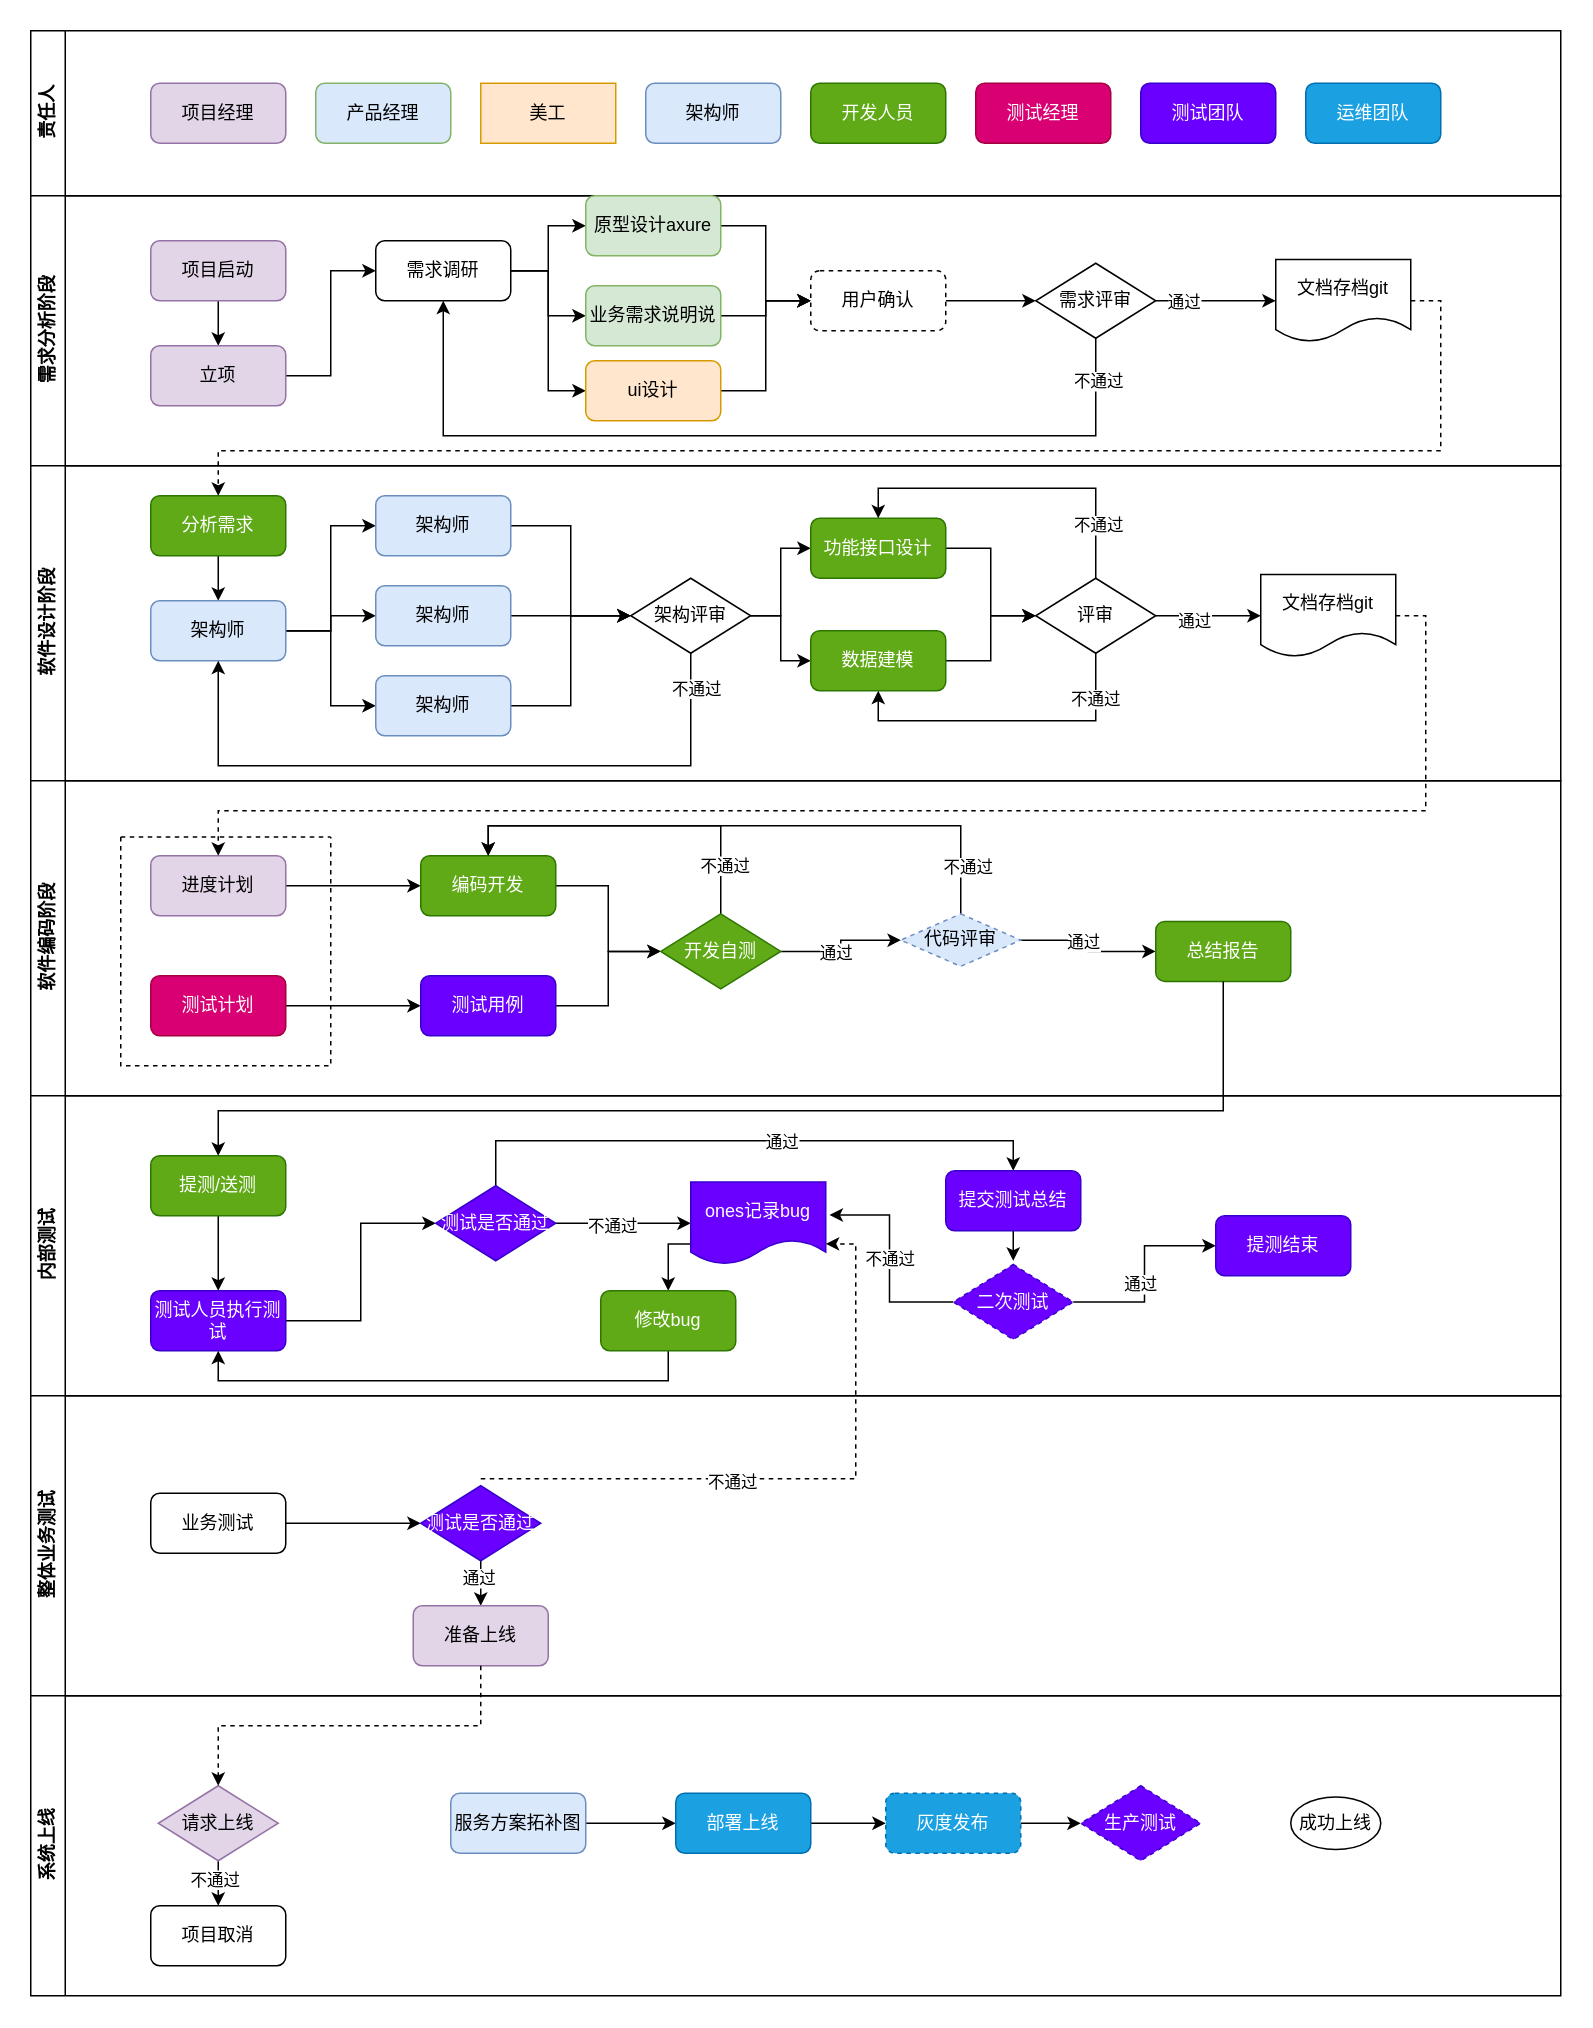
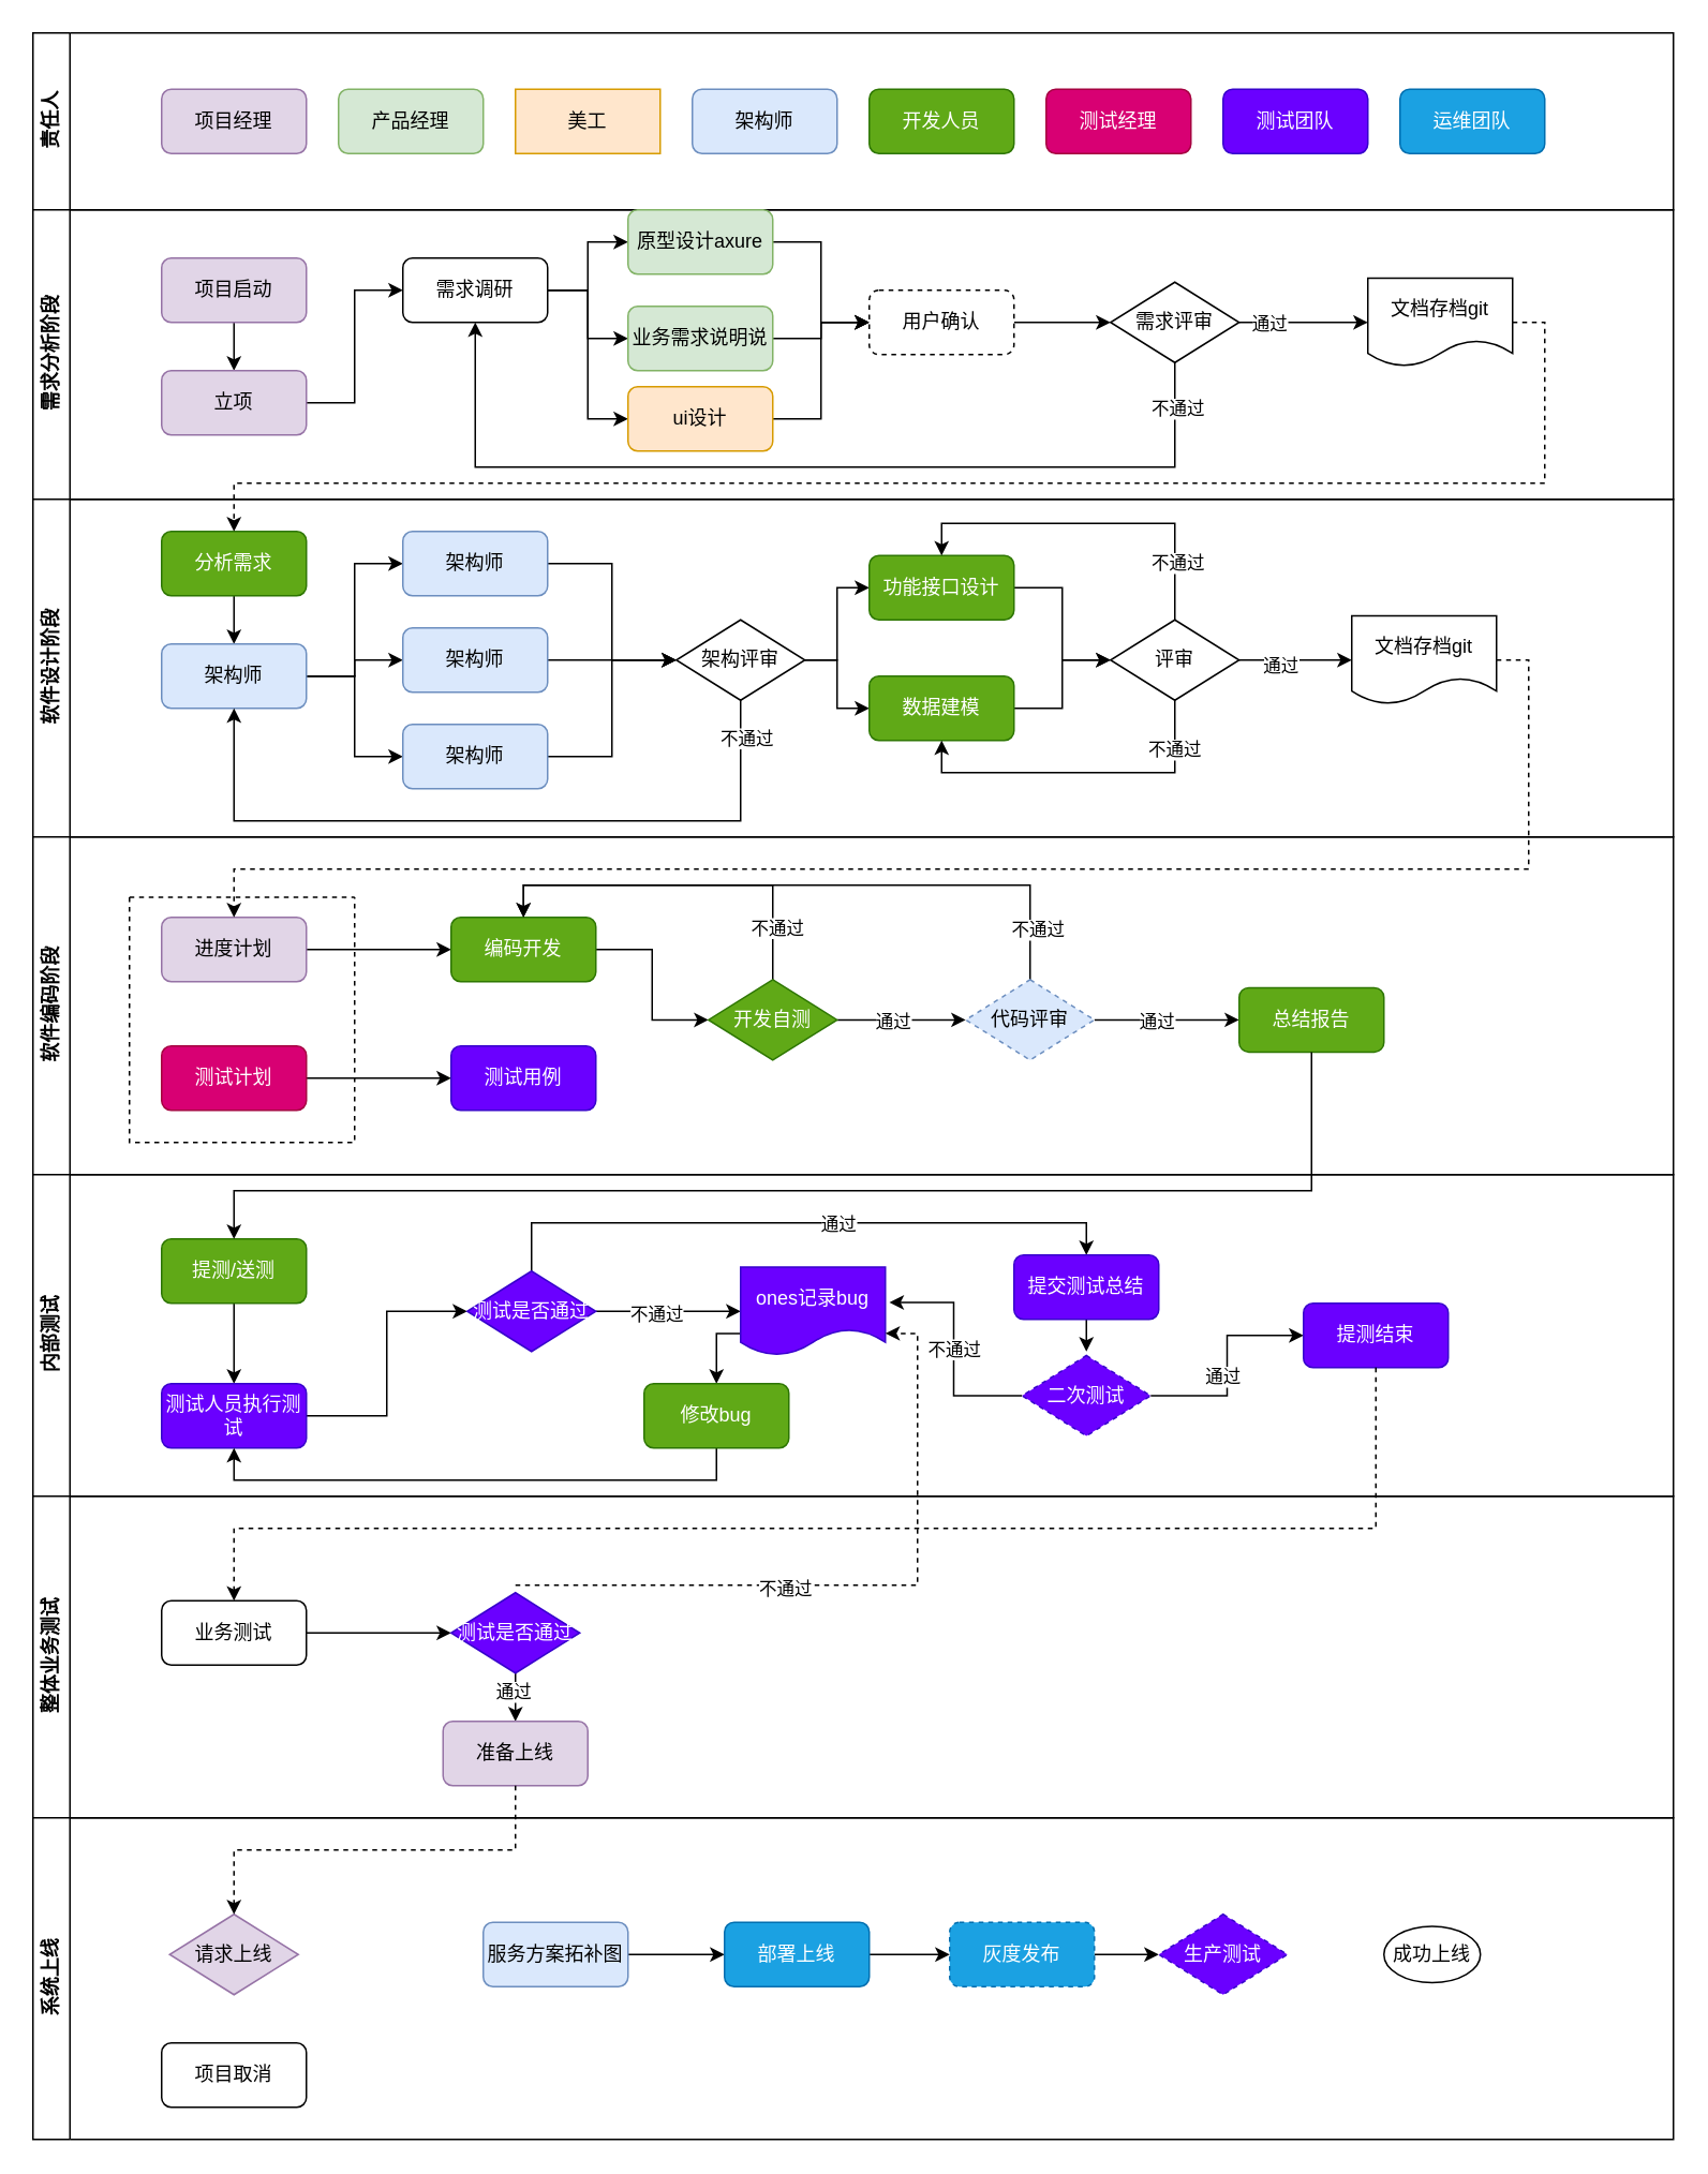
- <mxCell id="4" value="产品经理" style="rounded=1;whiteSpace=wrap;html=1;fillColor=#dae8fc;strokeColor=#82b366;" vertex="1" parent="2"><mxGeometry x="190" y="35" width="90" height="40" as="geometry" /></mxCell>
+ <mxCell id="4" value="产品经理" style="rounded=1;whiteSpace=wrap;html=1;fillColor=#d5e8d4;strokeColor=#82b366;" vertex="1" parent="2"><mxGeometry x="190" y="35" width="90" height="40" as="geometry" /></mxCell>
- <mxCell id="86" value="代码评审" style="rhombus;whiteSpace=wrap;html=1;dashed=1;fillColor=#dae8fc;strokeColor=#6c8ebf;" vertex="1" parent="65"><mxGeometry x="580" y="88.75" width="80" height="35" as="geometry" /></mxCell>
+ <mxCell id="86" value="代码评审" style="rhombus;whiteSpace=wrap;html=1;dashed=1;fillColor=#dae8fc;strokeColor=#6c8ebf;" vertex="1" parent="65"><mxGeometry x="580" y="88.75" width="80" height="50" as="geometry" /></mxCell>
- <mxCell id="72" style="edgeStyle=orthogonalEdgeStyle;rounded=0;orthogonalLoop=1;jettySize=auto;html=1;exitX=1;exitY=0.5;exitDx=0;exitDy=0;entryX=0;entryY=0.5;entryDx=0;entryDy=0;" edge="1" parent="65" source="73" target="81"><mxGeometry relative="1" as="geometry" /></mxCell>
+ <mxCell id="119" style="edgeStyle=orthogonalEdgeStyle;rounded=0;orthogonalLoop=1;jettySize=auto;html=1;exitX=0.5;exitY=1;exitDx=0;exitDy=0;dashed=1;" edge="1" parent="1" source="110" target="113"><mxGeometry relative="1" as="geometry"><Array as="points"><mxPoint x="855" y="950" /><mxPoint x="145" y="950" /></Array></mxGeometry></mxCell>
- <mxCell id="123" value="" style="edgeStyle=orthogonalEdgeStyle;rounded=0;orthogonalLoop=1;jettySize=auto;html=1;" edge="1" parent="122" source="125" target="126"><mxGeometry relative="1" as="geometry" /></mxCell>
- <mxCell id="124" value="不通过" style="edgeLabel;html=1;align=center;verticalAlign=middle;resizable=0;points=[];" vertex="1" connectable="0" parent="123"><mxGeometry x="0.28" y="-3" relative="1" as="geometry"><mxPoint as="offset" /></mxGeometry></mxCell>
